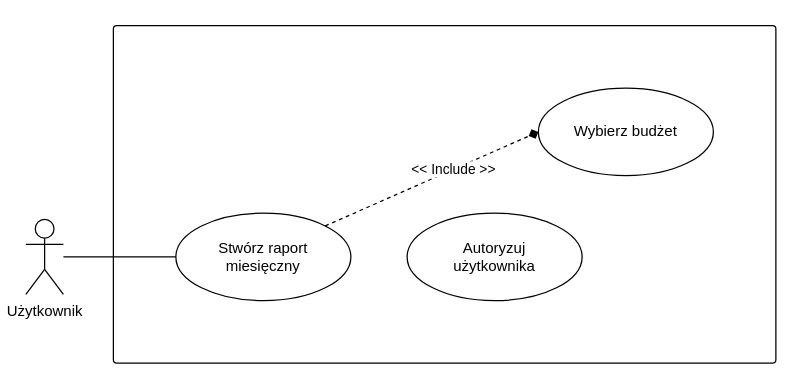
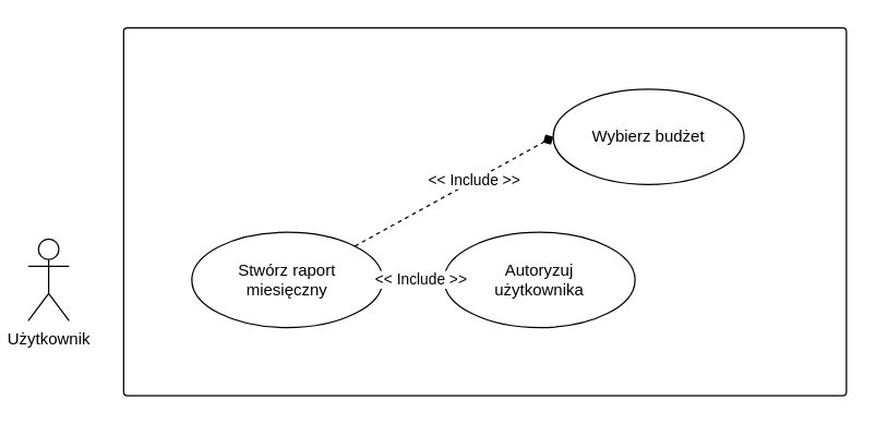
- <mxCell id="9" value="Wybierz budżet" style="ellipse;whiteSpace=wrap;html=1;" vertex="1" parent="1"><mxGeometry x="430" y="70" width="140" height="70" as="geometry" /></mxCell>
+ <mxCell id="9" value="Wybierz budżet" style="ellipse;whiteSpace=wrap;html=1;" vertex="1" parent="1"><mxGeometry x="405" y="65" width="140" height="70" as="geometry" /></mxCell>
- <mxCell id="3" style="edgeStyle=none;rounded=0;orthogonalLoop=1;jettySize=auto;html=1;entryX=0;entryY=0.5;entryDx=0;entryDy=0;endArrow=none;endFill=0;" edge="1" parent="1" source="4" target="6"><mxGeometry relative="1" as="geometry" /></mxCell>
+ <mxCell id="7" style="edgeStyle=none;rounded=0;orthogonalLoop=1;jettySize=auto;html=1;exitX=1;exitY=0.5;exitDx=0;exitDy=0;entryX=0;entryY=0.5;entryDx=0;entryDy=0;endArrow=classic;endFill=1;dashed=1;labelBorderColor=none;" edge="1" parent="1" source="6" target="5"><mxGeometry relative="1" as="geometry"><mxPoint x="294" y="75" as="sourcePoint" /><mxPoint x="460" y="250" as="targetPoint" /></mxGeometry></mxCell>
+ <mxCell id="8" value="&amp;lt;&amp;lt; Include &amp;gt;&amp;gt;" style="edgeLabel;html=1;align=center;verticalAlign=middle;resizable=0;points=[];" vertex="1" connectable="0" parent="7"><mxGeometry x="0.203" y="1" relative="1" as="geometry"><mxPoint as="offset" /></mxGeometry></mxCell>
